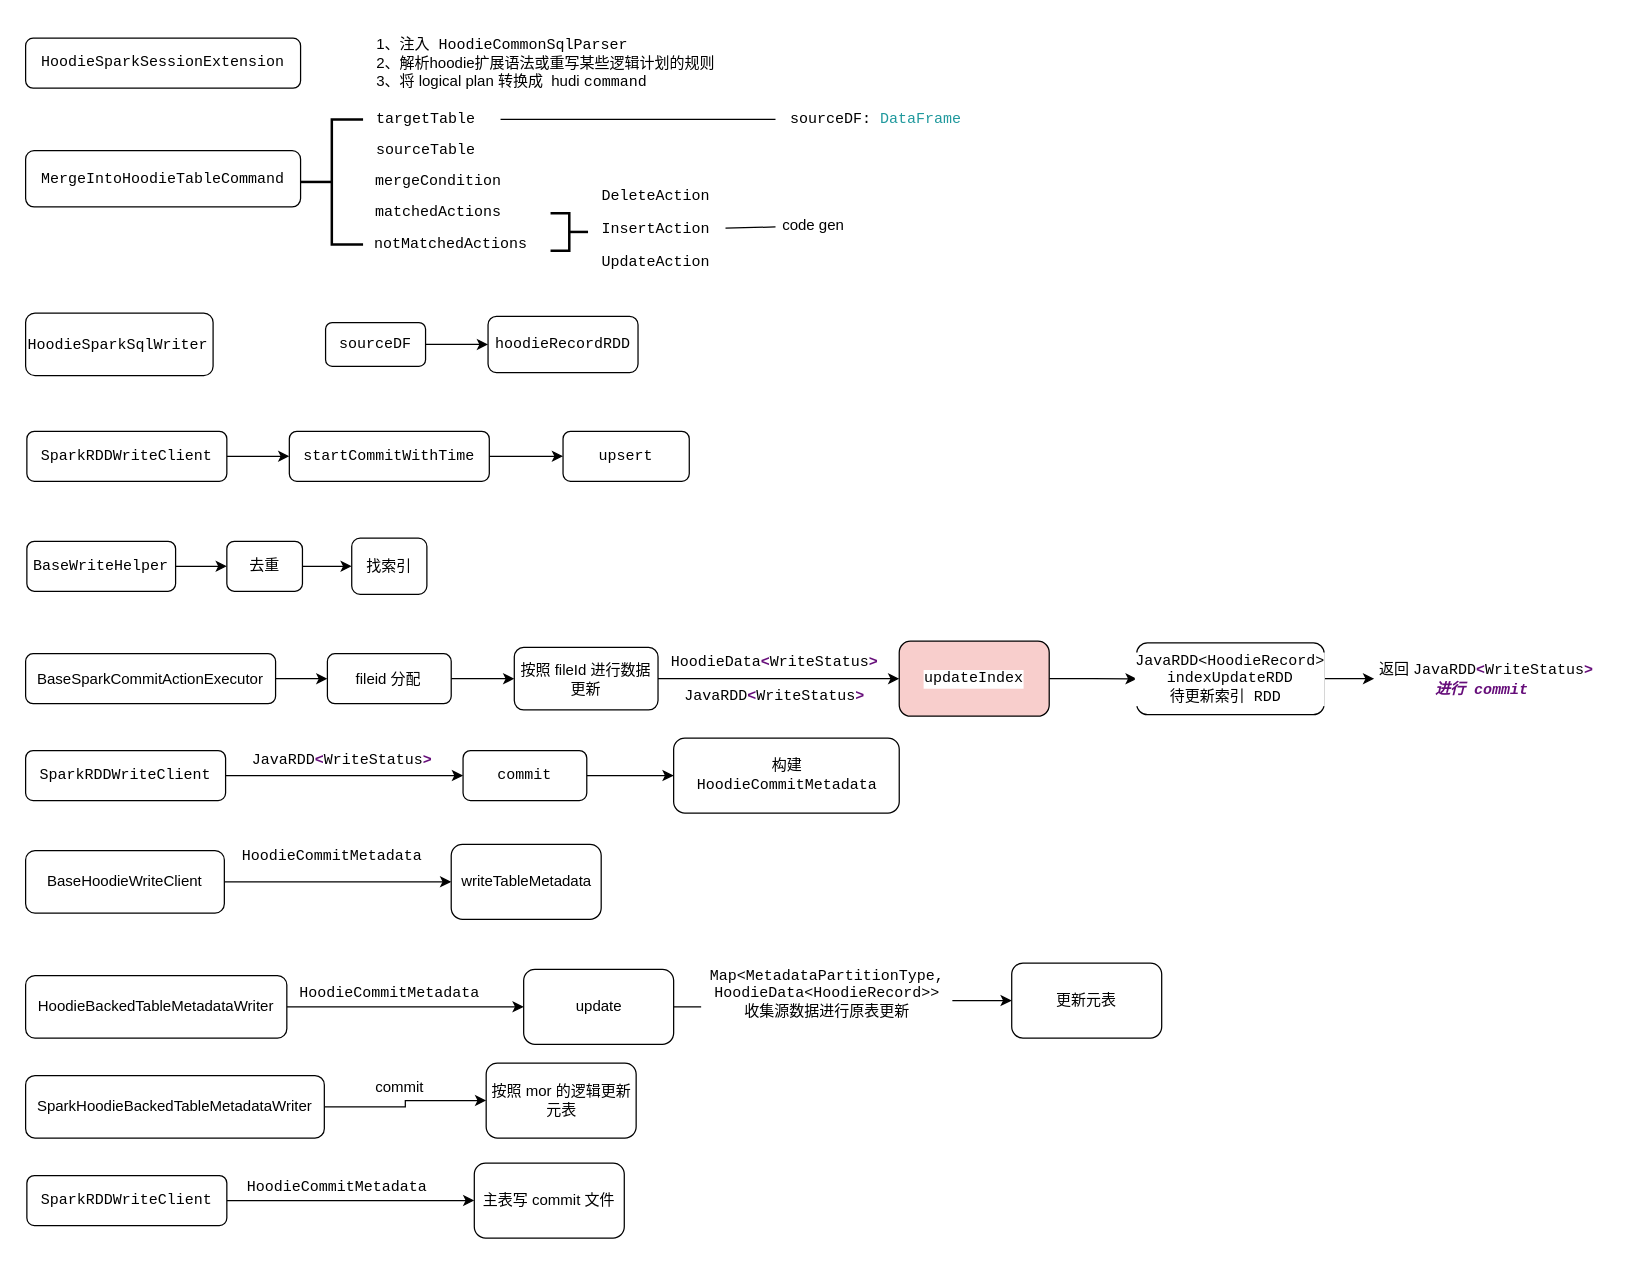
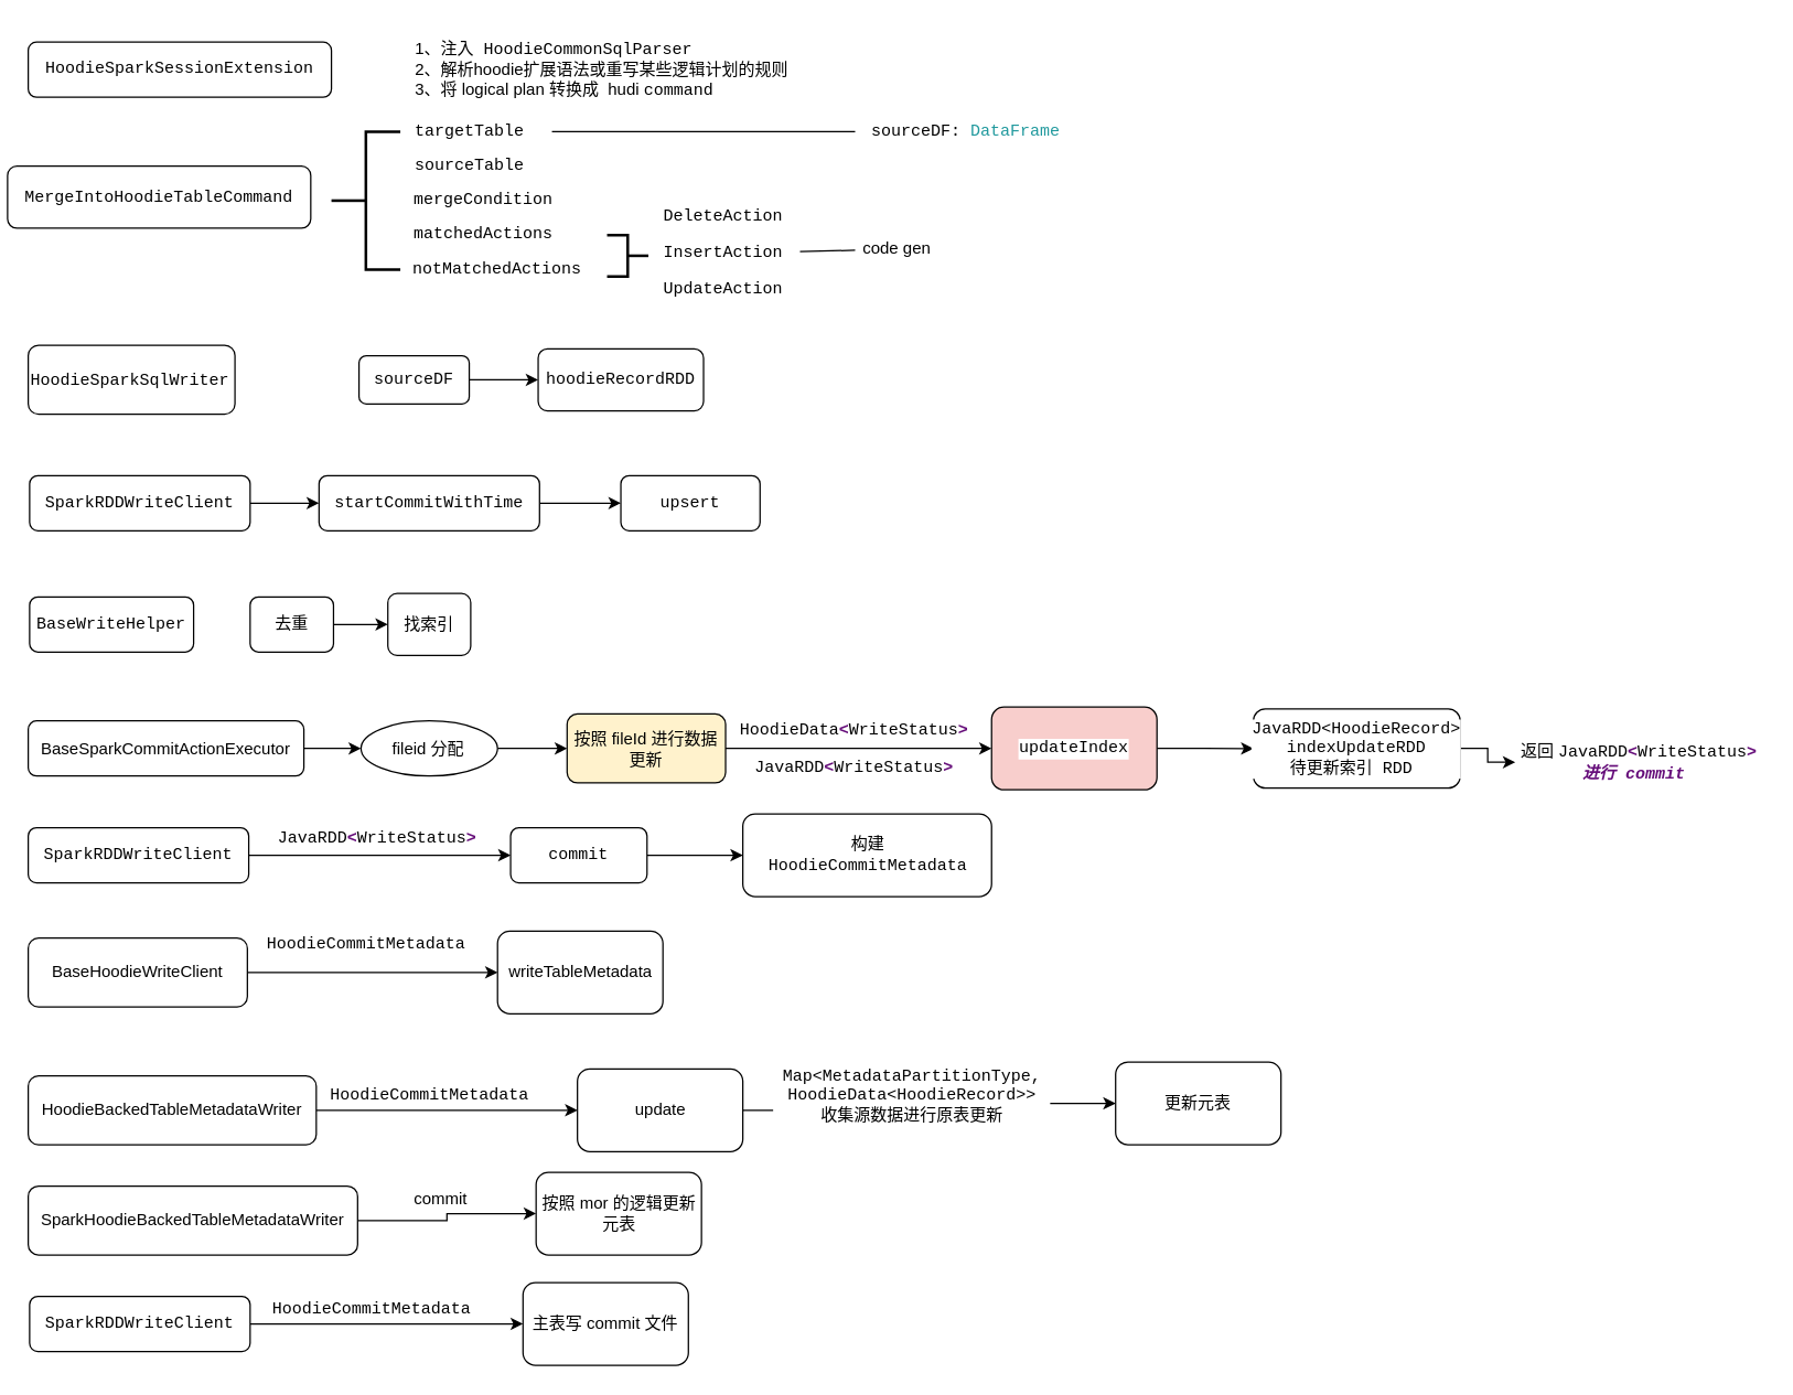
- <mxCell id="4" value="&lt;pre style=&quot;background-color: rgb(255, 255, 255); font-family: &amp;quot;Courier New&amp;quot;; font-size: 9pt;&quot;&gt;MergeIntoHoodieTableCommand&lt;/pre&gt;" style="rounded=1;whiteSpace=wrap;html=1;" vertex="1" parent="1"><mxGeometry x="20" y="120" width="220" height="45" as="geometry" /></mxCell>
+ <mxCell id="4" value="&lt;pre style=&quot;background-color: rgb(255, 255, 255); font-family: &amp;quot;Courier New&amp;quot;; font-size: 9pt;&quot;&gt;MergeIntoHoodieTableCommand&lt;/pre&gt;" style="rounded=1;whiteSpace=wrap;html=1;" vertex="1" parent="1"><mxGeometry x="5" y="120" width="220" height="45" as="geometry" /></mxCell>
- <mxCell id="26" value="" style="edgeStyle=orthogonalEdgeStyle;rounded=0;orthogonalLoop=1;jettySize=auto;html=1;" edge="1" parent="1" source="27" target="29"><mxGeometry relative="1" as="geometry" /></mxCell>
- <mxCell id="34" value="fileid 分配" style="whiteSpace=wrap;html=1;rounded=1;" vertex="1" parent="1"><mxGeometry x="261.46" y="522.5" width="99.07" height="40" as="geometry" /></mxCell>
+ <mxCell id="34" value="fileid 分配" style="ellipse;whiteSpace=wrap;html=1;" vertex="1" parent="1"><mxGeometry x="261.46" y="522.5" width="99.07" height="40" as="geometry" /></mxCell>
- <mxCell id="36" value="按照 fileId 进行数据更新" style="rounded=1;whiteSpace=wrap;html=1;strokeColor=default;" vertex="1" parent="1"><mxGeometry x="411" y="517.5" width="115" height="50" as="geometry" /></mxCell>
+ <mxCell id="36" value="按照 fileId 进行数据更新" style="rounded=1;whiteSpace=wrap;html=1;strokeColor=default;fillColor=#fff2cc;" vertex="1" parent="1"><mxGeometry x="411" y="517.5" width="115" height="50" as="geometry" /></mxCell>
- <mxCell id="48" value="返回&amp;nbsp;&lt;span style=&quot;background-color: rgb(255, 255, 255); font-family: &amp;quot;Courier New&amp;quot;; font-size: 9pt;&quot;&gt;JavaRDD&lt;/span&gt;&lt;span style=&quot;font-family: &amp;quot;Courier New&amp;quot;; font-size: 9pt; color: rgb(102, 14, 122); font-weight: bold; font-style: italic;&quot;&gt;&amp;lt;&lt;/span&gt;&lt;span style=&quot;background-color: rgb(255, 255, 255); font-family: &amp;quot;Courier New&amp;quot;; font-size: 9pt;&quot;&gt;WriteStatus&lt;/span&gt;&lt;font style=&quot;font-family: &amp;quot;Courier New&amp;quot;; font-size: 9pt;&quot; color=&quot;#660e7a&quot;&gt;&lt;b&gt;&lt;i&gt;&amp;gt; 进行 commit&amp;nbsp;&lt;/i&gt;&lt;/b&gt;&lt;/font&gt;" style="text;html=1;strokeColor=none;fillColor=none;align=center;verticalAlign=middle;whiteSpace=wrap;rounded=0;" vertex="1" parent="1"><mxGeometry x="1099" y="521.5" width="180" height="42" as="geometry" /></mxCell>
+ <mxCell id="48" value="返回&amp;nbsp;&lt;span style=&quot;background-color: rgb(255, 255, 255); font-family: &amp;quot;Courier New&amp;quot;; font-size: 9pt;&quot;&gt;JavaRDD&lt;/span&gt;&lt;span style=&quot;font-family: &amp;quot;Courier New&amp;quot;; font-size: 9pt; color: rgb(102, 14, 122); font-weight: bold; font-style: italic;&quot;&gt;&amp;lt;&lt;/span&gt;&lt;span style=&quot;background-color: rgb(255, 255, 255); font-family: &amp;quot;Courier New&amp;quot;; font-size: 9pt;&quot;&gt;WriteStatus&lt;/span&gt;&lt;font style=&quot;font-family: &amp;quot;Courier New&amp;quot;; font-size: 9pt;&quot; color=&quot;#660e7a&quot;&gt;&lt;b&gt;&lt;i&gt;&amp;gt; 进行 commit&amp;nbsp;&lt;/i&gt;&lt;/b&gt;&lt;/font&gt;" style="text;html=1;strokeColor=none;fillColor=none;align=center;verticalAlign=middle;whiteSpace=wrap;rounded=0;" vertex="1" parent="1"><mxGeometry x="1099" y="531.5" width="180" height="42" as="geometry" /></mxCell>
